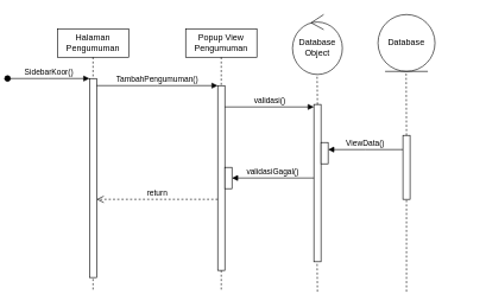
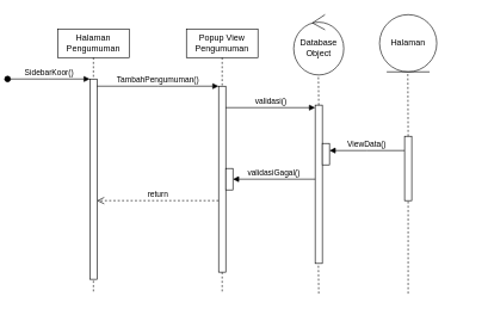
- <mxCell id="20" value="Database" style="ellipse;shape=umlEntity;whiteSpace=wrap;html=1;" vertex="1" parent="1"><mxGeometry x="470" y="20" width="80" height="80" as="geometry" /></mxCell>
+ <mxCell id="20" value="Halaman" style="ellipse;shape=umlEntity;whiteSpace=wrap;html=1;" vertex="1" parent="1"><mxGeometry x="470" y="20" width="80" height="80" as="geometry" /></mxCell>
